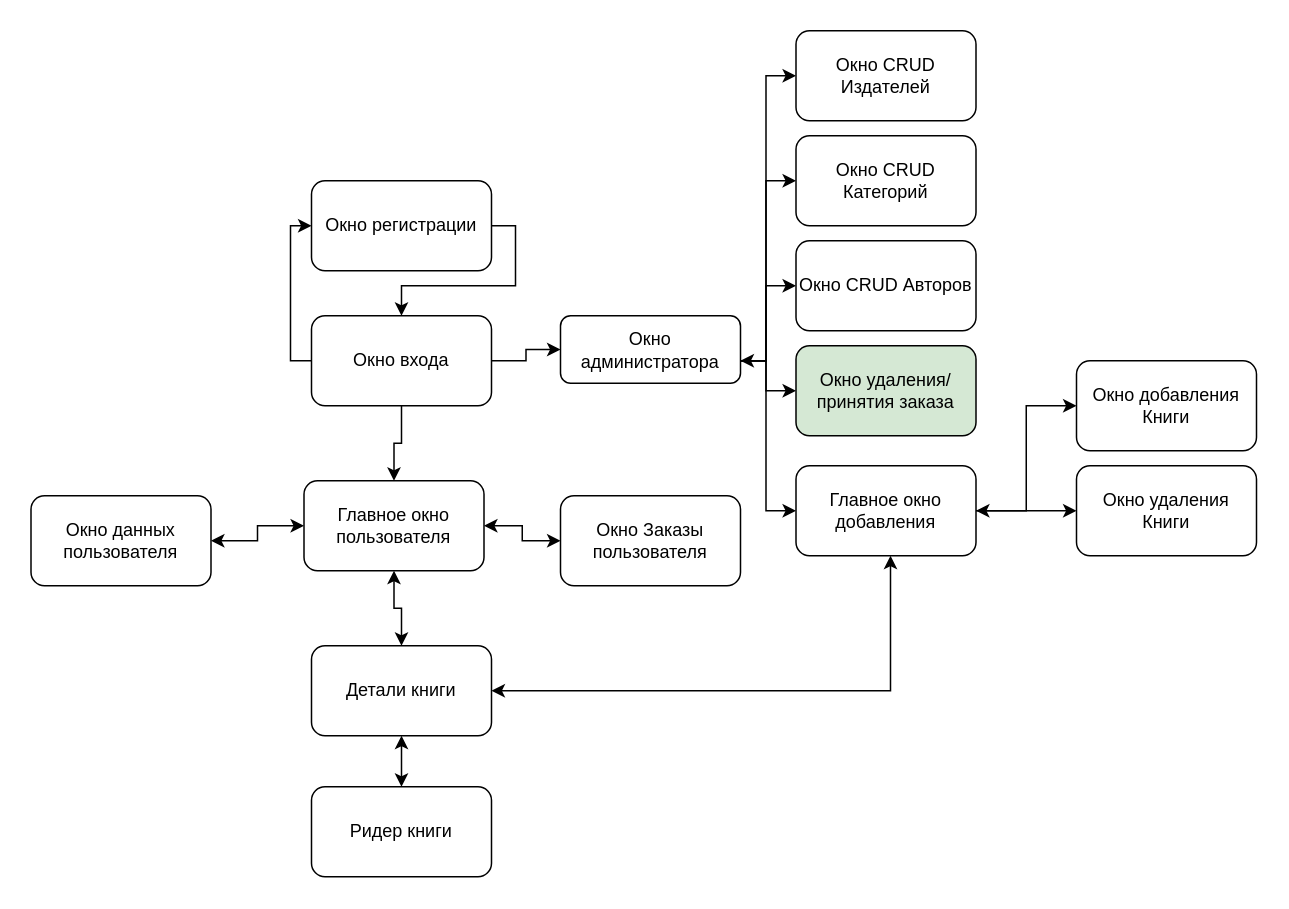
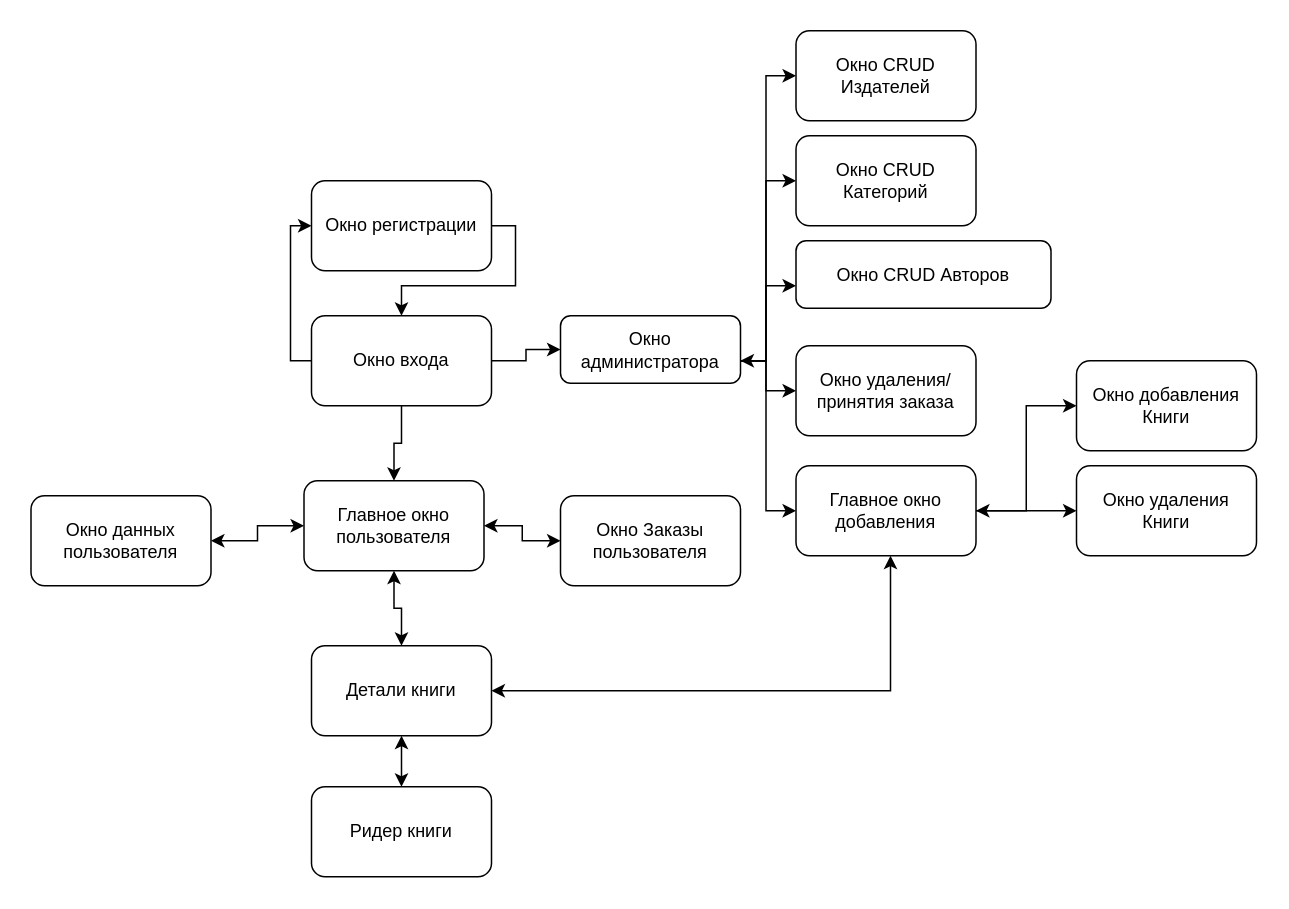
- <mxCell id="31" value="Окно CRUD Авторов" style="rounded=1;whiteSpace=wrap;html=1;" vertex="1" parent="1"><mxGeometry x="530" y="160" width="120" height="60" as="geometry" /></mxCell>
+ <mxCell id="31" value="Окно CRUD Авторов" style="rounded=1;whiteSpace=wrap;html=1;" vertex="1" parent="1"><mxGeometry x="530" y="160" width="170" height="45" as="geometry" /></mxCell>
- <mxCell id="30" value="Окно удаления/принятия заказа" style="rounded=1;whiteSpace=wrap;html=1;fillColor=#d5e8d4;" vertex="1" parent="1"><mxGeometry x="530" y="230" width="120" height="60" as="geometry" /></mxCell>
+ <mxCell id="30" value="Окно удаления/принятия заказа" style="rounded=1;whiteSpace=wrap;html=1;" vertex="1" parent="1"><mxGeometry x="530" y="230" width="120" height="60" as="geometry" /></mxCell>
